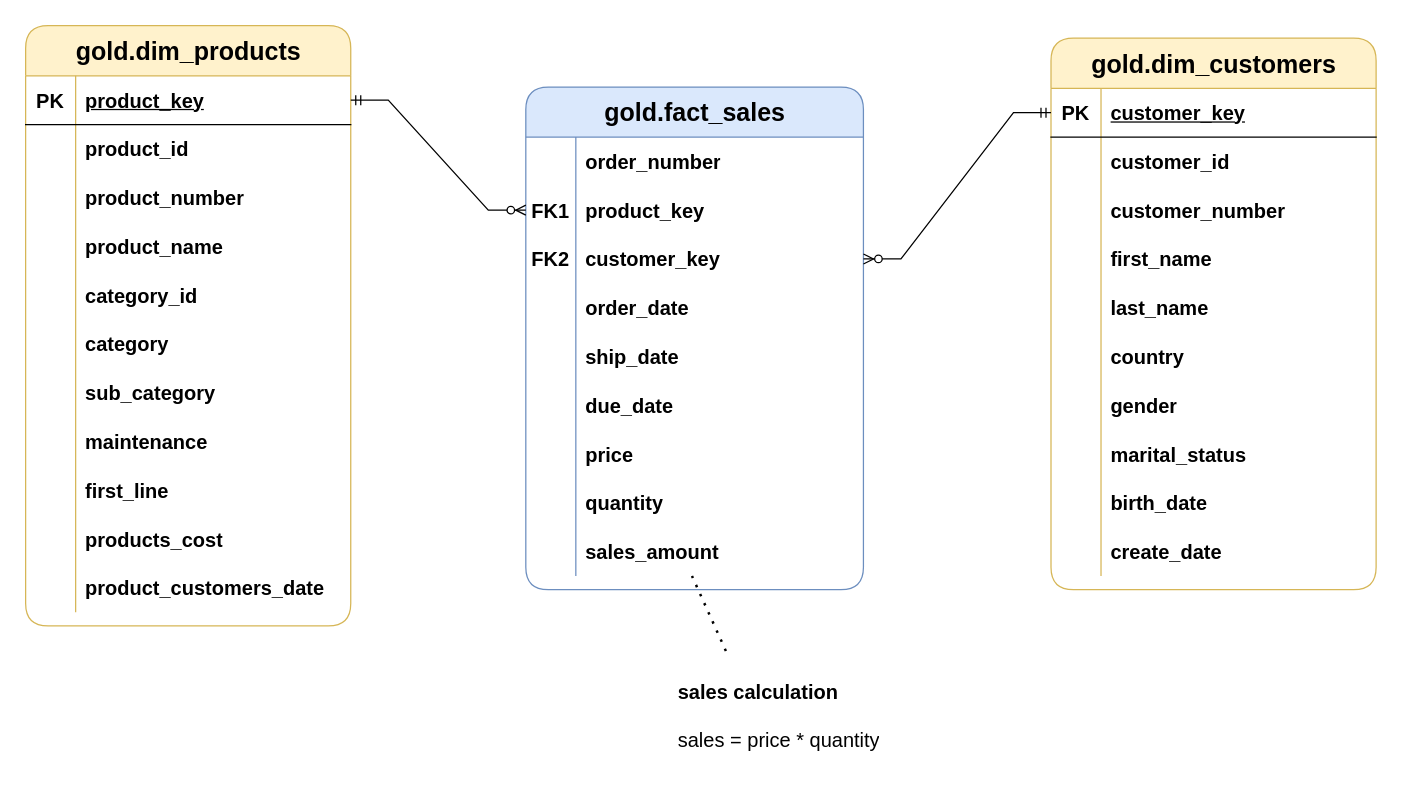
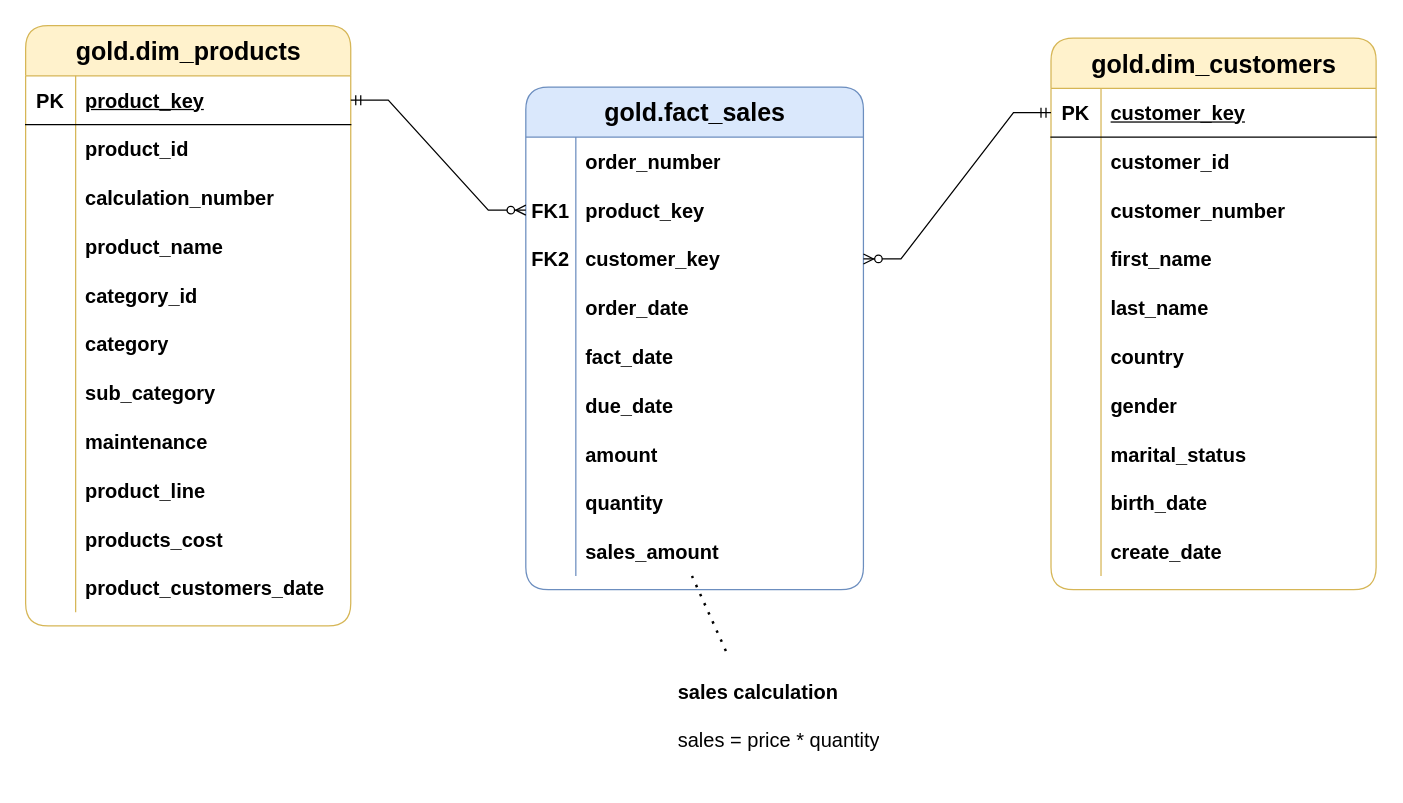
- <mxCell id="42" value="&lt;font style=&quot;font-size: 16px;&quot;&gt;product_number&lt;/font&gt;" style="shape=partialRectangle;connectable=0;fillColor=none;top=0;left=0;bottom=0;right=0;align=left;spacingLeft=6;overflow=hidden;whiteSpace=wrap;html=1;fontStyle=1" parent="40" vertex="1"><mxGeometry x="40" width="220" height="39" as="geometry"><mxRectangle width="220" height="39" as="alternateBounds" /></mxGeometry></mxCell>
+ <mxCell id="42" value="&lt;font style=&quot;font-size: 16px;&quot;&gt;calculation_number&lt;/font&gt;" style="shape=partialRectangle;connectable=0;fillColor=none;top=0;left=0;bottom=0;right=0;align=left;spacingLeft=6;overflow=hidden;whiteSpace=wrap;html=1;fontStyle=1" parent="40" vertex="1"><mxGeometry x="40" width="220" height="39" as="geometry"><mxRectangle width="220" height="39" as="alternateBounds" /></mxGeometry></mxCell>
- <mxCell id="82" value="&lt;span style=&quot;font-size: 16px;&quot;&gt;ship_date&lt;/span&gt;" style="shape=partialRectangle;connectable=0;fillColor=none;top=0;left=0;bottom=0;right=0;align=left;spacingLeft=6;overflow=hidden;whiteSpace=wrap;html=1;fontStyle=1" parent="80" vertex="1"><mxGeometry x="40" width="230" height="39" as="geometry"><mxRectangle width="230" height="39" as="alternateBounds" /></mxGeometry></mxCell>
+ <mxCell id="82" value="&lt;span style=&quot;font-size: 16px;&quot;&gt;fact_date&lt;/span&gt;" style="shape=partialRectangle;connectable=0;fillColor=none;top=0;left=0;bottom=0;right=0;align=left;spacingLeft=6;overflow=hidden;whiteSpace=wrap;html=1;fontStyle=1" parent="80" vertex="1"><mxGeometry x="40" width="230" height="39" as="geometry"><mxRectangle width="230" height="39" as="alternateBounds" /></mxGeometry></mxCell>
- <mxCell id="88" value="&lt;font style=&quot;font-size: 16px;&quot;&gt;price&lt;/font&gt;" style="shape=partialRectangle;connectable=0;fillColor=none;top=0;left=0;bottom=0;right=0;align=left;spacingLeft=6;overflow=hidden;whiteSpace=wrap;html=1;fontStyle=1" parent="86" vertex="1"><mxGeometry x="40" width="230" height="39" as="geometry"><mxRectangle width="230" height="39" as="alternateBounds" /></mxGeometry></mxCell>
+ <mxCell id="88" value="&lt;font style=&quot;font-size: 16px;&quot;&gt;amount&lt;/font&gt;" style="shape=partialRectangle;connectable=0;fillColor=none;top=0;left=0;bottom=0;right=0;align=left;spacingLeft=6;overflow=hidden;whiteSpace=wrap;html=1;fontStyle=1" parent="86" vertex="1"><mxGeometry x="40" width="230" height="39" as="geometry"><mxRectangle width="230" height="39" as="alternateBounds" /></mxGeometry></mxCell>
- <mxCell id="60" value="&lt;font style=&quot;font-size: 16px;&quot;&gt;first_line&lt;/font&gt;" style="shape=partialRectangle;connectable=0;fillColor=none;top=0;left=0;bottom=0;right=0;align=left;spacingLeft=6;overflow=hidden;whiteSpace=wrap;html=1;fontStyle=1" parent="58" vertex="1"><mxGeometry x="40" width="220" height="39" as="geometry"><mxRectangle width="220" height="39" as="alternateBounds" /></mxGeometry></mxCell>
+ <mxCell id="60" value="&lt;font style=&quot;font-size: 16px;&quot;&gt;product_line&lt;/font&gt;" style="shape=partialRectangle;connectable=0;fillColor=none;top=0;left=0;bottom=0;right=0;align=left;spacingLeft=6;overflow=hidden;whiteSpace=wrap;html=1;fontStyle=1" parent="58" vertex="1"><mxGeometry x="40" width="220" height="39" as="geometry"><mxRectangle width="220" height="39" as="alternateBounds" /></mxGeometry></mxCell>
